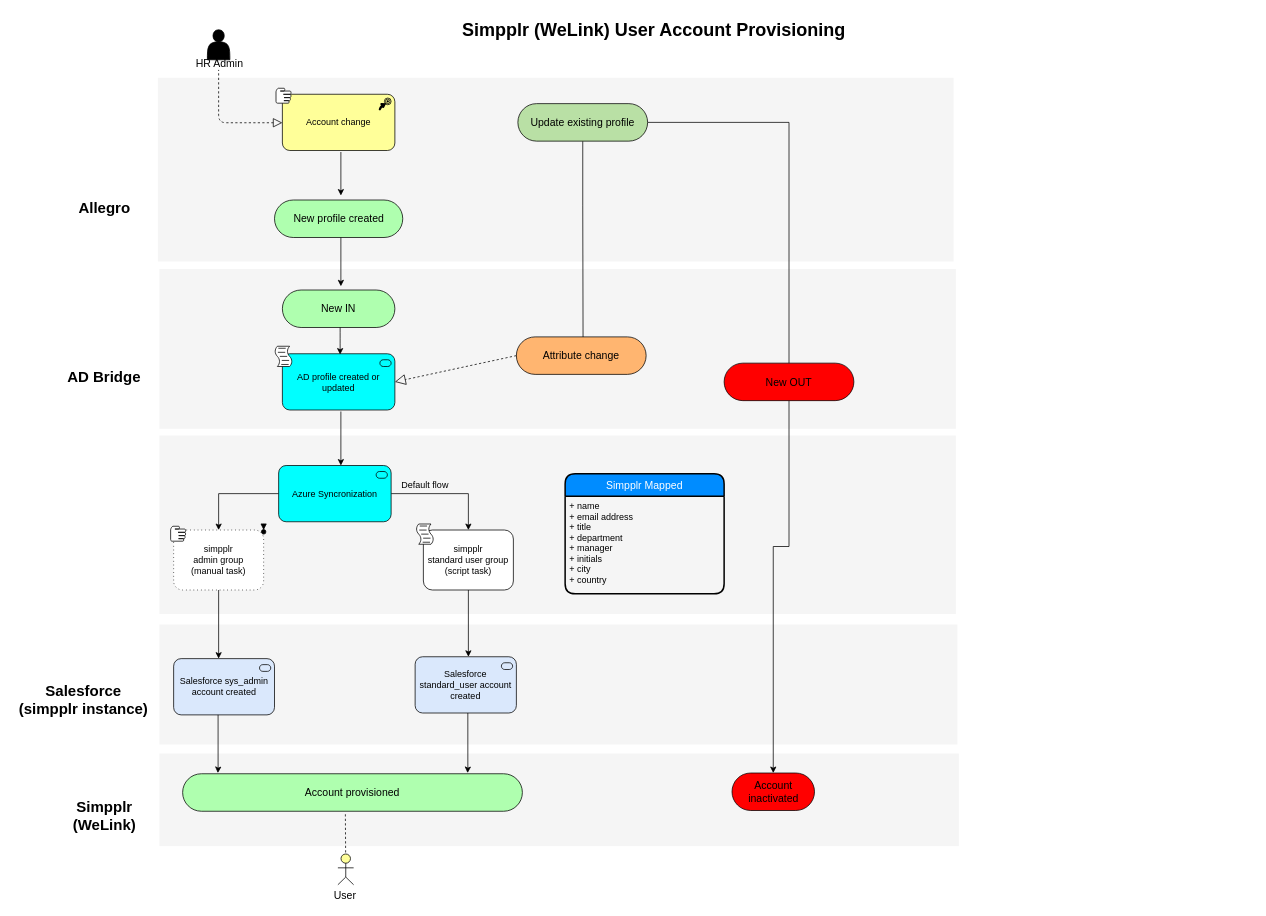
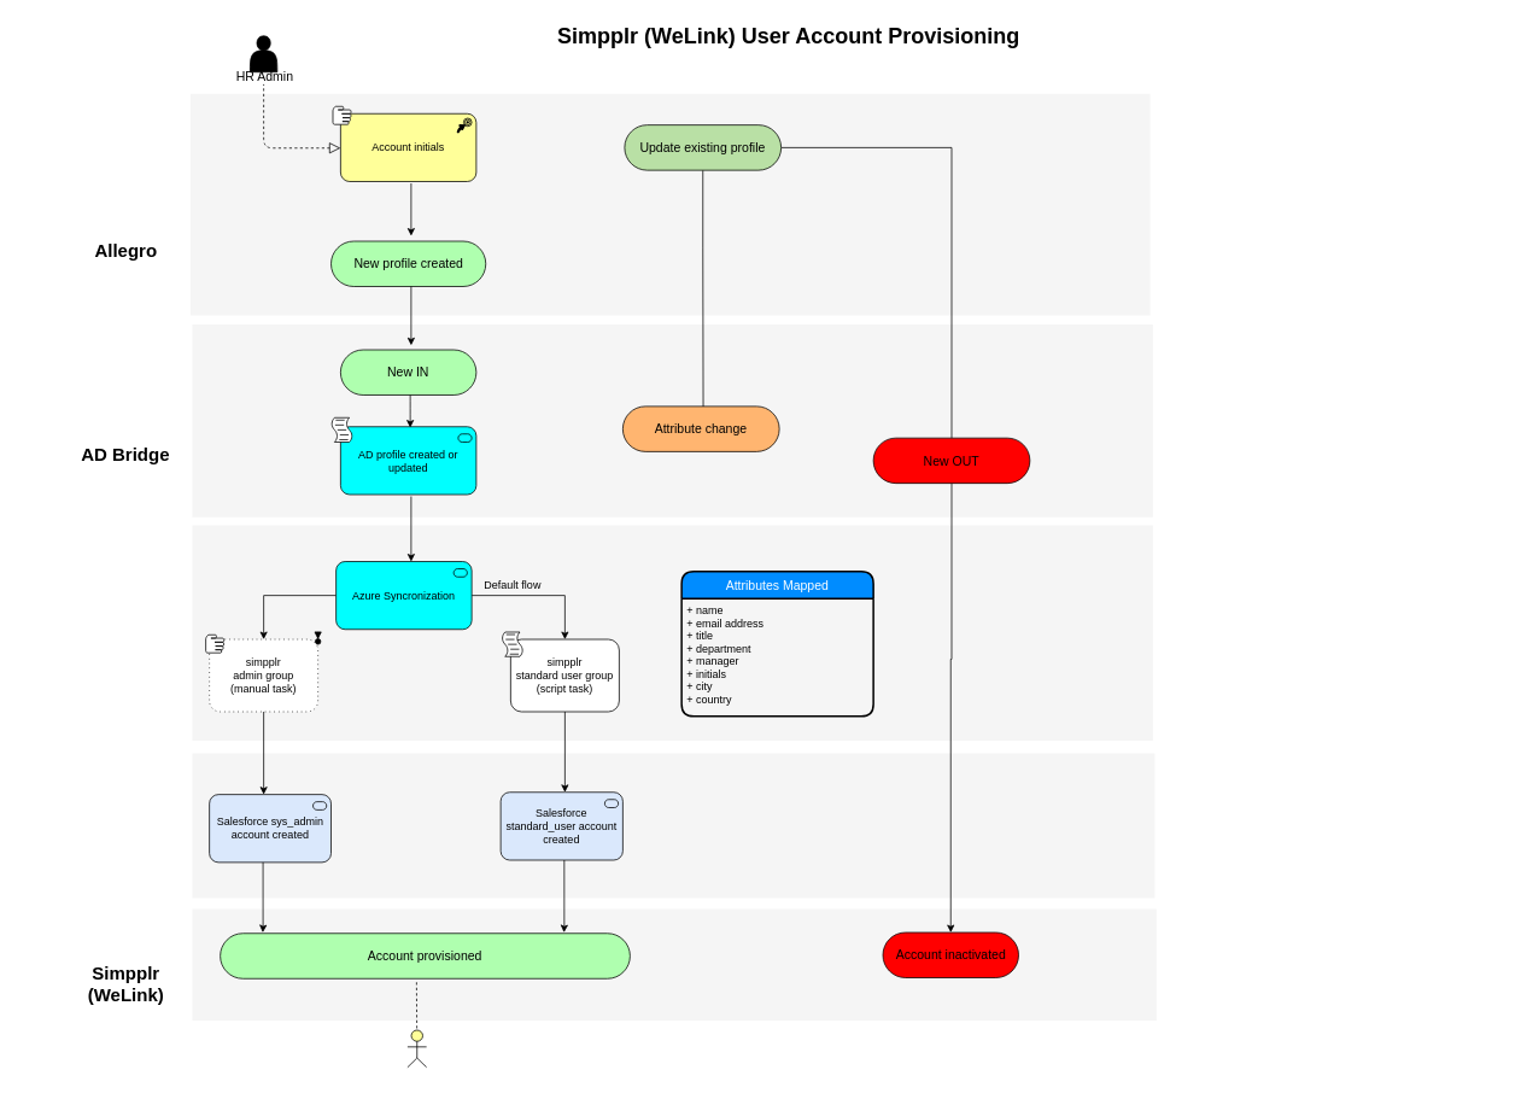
- <mxCell id="17" value="Account change" style="html=1;outlineConnect=0;whiteSpace=wrap;fillColor=#Ffff99;strokeColor=#000000;shape=mxgraph.archimate3.application;appType=course;archiType=rounded;" parent="1" vertex="1"><mxGeometry x="376" y="125" width="150" height="75" as="geometry" /></mxCell>
+ <mxCell id="17" value="Account initials" style="html=1;outlineConnect=0;whiteSpace=wrap;fillColor=#Ffff99;strokeColor=#000000;shape=mxgraph.archimate3.application;appType=course;archiType=rounded;" parent="1" vertex="1"><mxGeometry x="376" y="125" width="150" height="75" as="geometry" /></mxCell>
- <mxCell id="53" value="" style="endArrow=block;dashed=1;endFill=0;endSize=12;html=1;entryX=1;entryY=0.5;entryDx=0;entryDy=0;entryPerimeter=0;exitX=0;exitY=0;exitDx=0;exitDy=25;exitPerimeter=0;" edge="1" parent="1" source="52" target="18"><mxGeometry width="160" relative="1" as="geometry"><mxPoint x="639" y="518" as="sourcePoint" /><mxPoint x="799" y="518" as="targetPoint" /></mxGeometry></mxCell>
- <mxCell id="36" value="Simpplr Mapped" style="swimlane;childLayout=stackLayout;horizontal=1;startSize=30;horizontalStack=0;fillColor=#008cff;fontColor=#FFFFFF;rounded=1;fontSize=14;fontStyle=0;strokeWidth=2;resizeParent=0;resizeLast=1;shadow=0;dashed=0;align=center;" parent="1" vertex="1"><mxGeometry x="753" y="631" width="212" height="160" as="geometry" /></mxCell>
+ <mxCell id="36" value="Attributes Mapped" style="swimlane;childLayout=stackLayout;horizontal=1;startSize=30;horizontalStack=0;fillColor=#008cff;fontColor=#FFFFFF;rounded=1;fontSize=14;fontStyle=0;strokeWidth=2;resizeParent=0;resizeLast=1;shadow=0;dashed=0;align=center;" parent="1" vertex="1"><mxGeometry x="753" y="631" width="212" height="160" as="geometry" /></mxCell>
- <mxCell id="9" value="Salesforce&lt;br&gt;(simpplr instance)" style="text;html=1;strokeColor=none;fillColor=none;align=center;verticalAlign=middle;whiteSpace=wrap;fontSize=20;fontStyle=1" parent="1" vertex="1"><mxGeometry x="20" y="904" width="181.5" height="56" as="geometry" /></mxCell>
- <mxCell id="8" value="Account inactivated" style="html=1;whiteSpace=wrap;fillColor=#FF0000;strokeColor=#000000;shape=mxgraph.archimate3.service;fontSize=14;" parent="1" vertex="1"><mxGeometry x="975.5" y="1030" width="110" height="50" as="geometry" /></mxCell>
+ <mxCell id="8" value="Account inactivated" style="html=1;whiteSpace=wrap;fillColor=#FF0000;strokeColor=#000000;shape=mxgraph.archimate3.service;fontSize=14;" parent="1" vertex="1"><mxGeometry x="975.5" y="1030" width="150" height="50" as="geometry" /></mxCell>
- <mxCell id="21" value="User" style="text;html=1;resizable=0;points=[];autosize=1;align=left;verticalAlign=top;spacingTop=-4;fontSize=14;" parent="1" vertex="1"><mxGeometry x="443" y="1182" width="40" height="17" as="geometry" /></mxCell>
